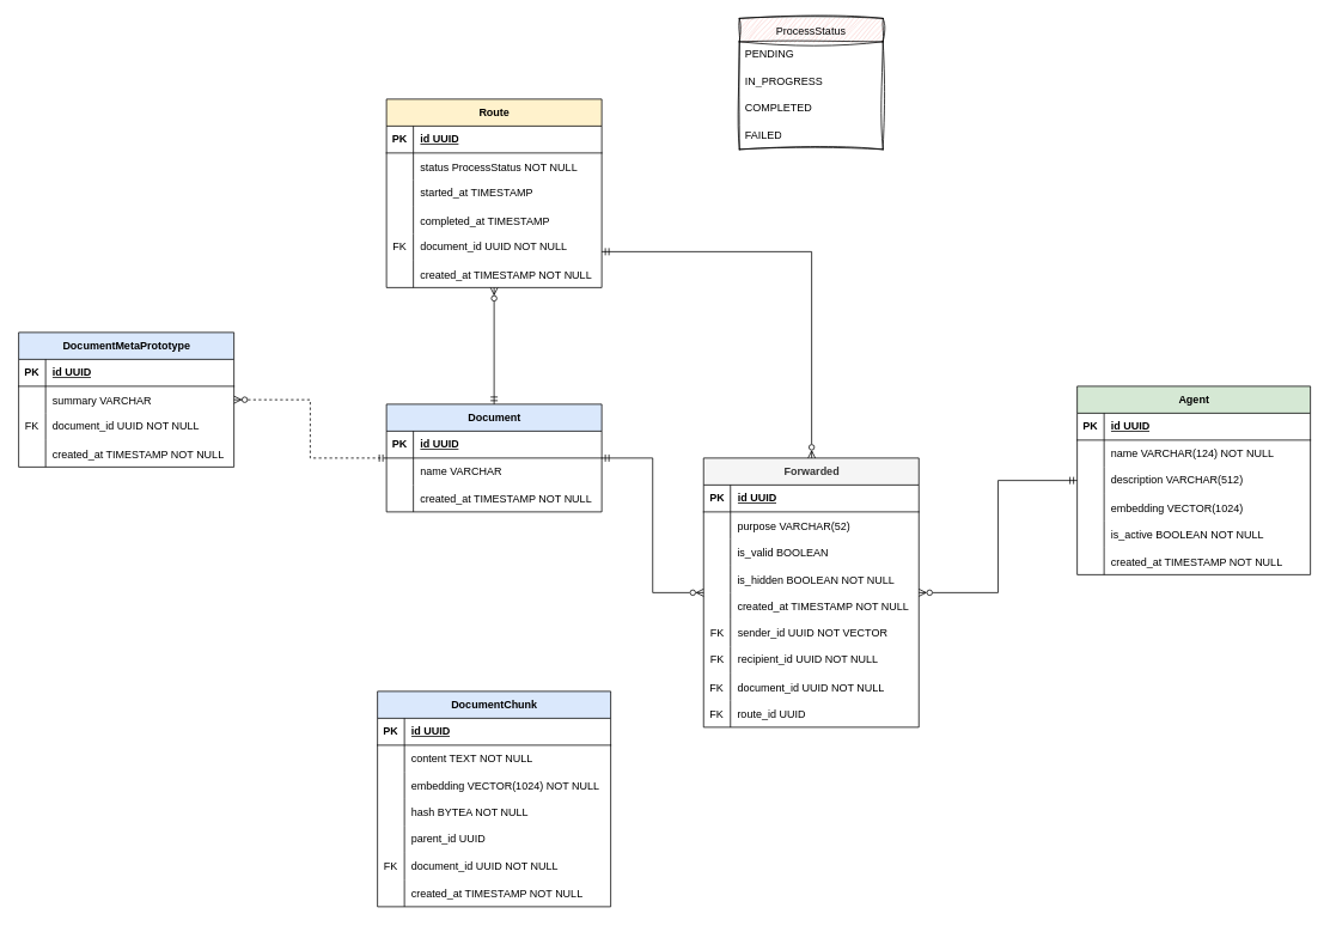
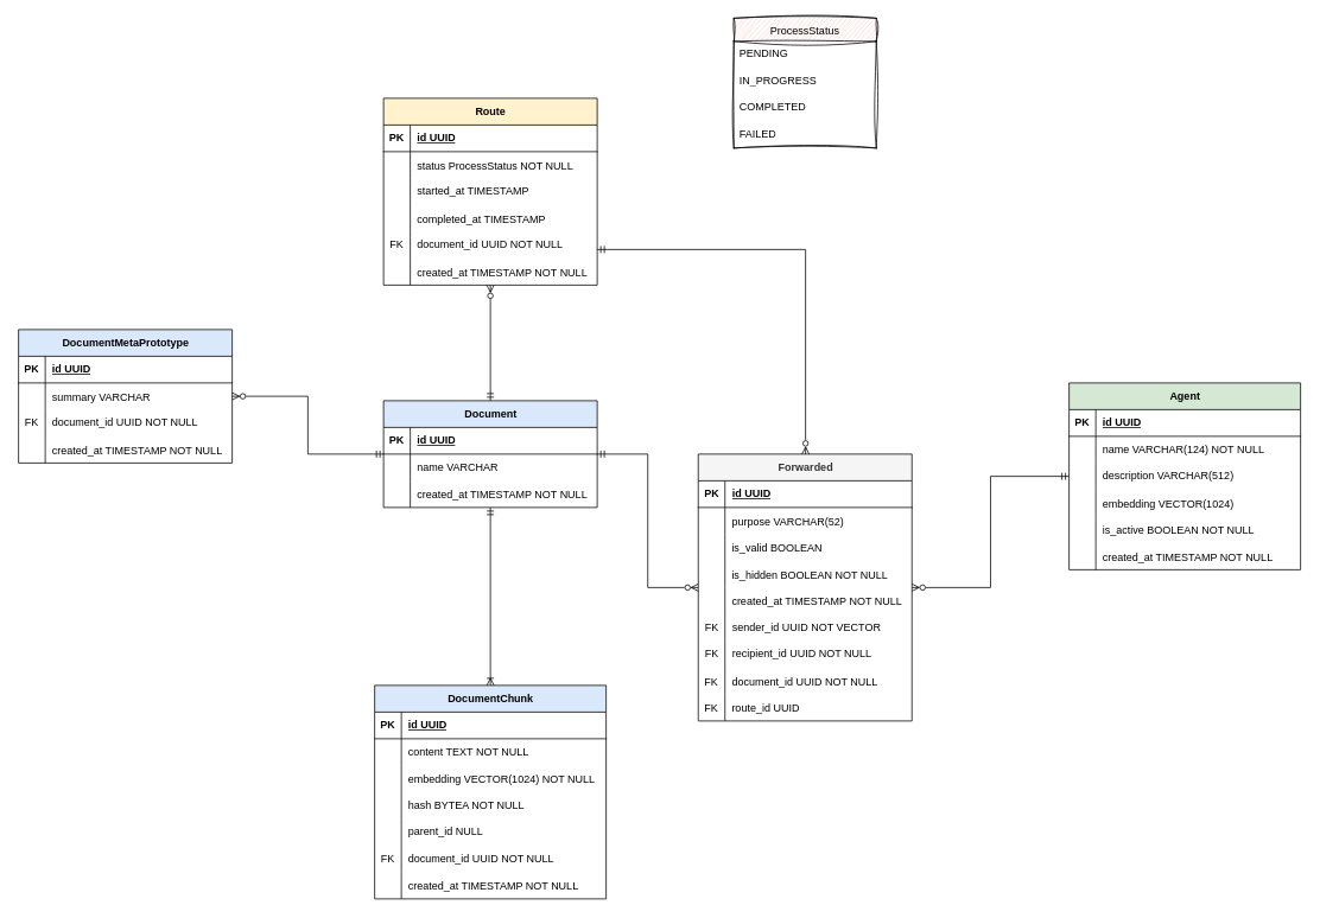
- <mxCell id="110" style="edgeStyle=orthogonalEdgeStyle;rounded=0;orthogonalLoop=1;jettySize=auto;html=1;endArrow=ERmandOne;endFill=0;startArrow=ERzeroToMany;startFill=0;dashed=1;" edge="1" parent="1" source="111" target="3"><mxGeometry relative="1" as="geometry" /></mxCell>
+ <mxCell id="110" style="edgeStyle=orthogonalEdgeStyle;rounded=0;orthogonalLoop=1;jettySize=auto;html=1;endArrow=ERmandOne;endFill=0;startArrow=ERzeroToMany;startFill=0;" edge="1" parent="1" source="111" target="3"><mxGeometry relative="1" as="geometry" /></mxCell>
+ <mxCell id="33" style="edgeStyle=orthogonalEdgeStyle;rounded=0;orthogonalLoop=1;jettySize=auto;html=1;endArrow=ERmandOne;endFill=0;startArrow=ERoneToMany;startFill=0;" edge="1" parent="1" source="34" target="3"><mxGeometry relative="1" as="geometry" /></mxCell>
- <mxCell id="49" value="parent_id UUID" style="shape=partialRectangle;connectable=0;fillColor=none;top=0;left=0;bottom=0;right=0;align=left;spacingLeft=6;fontStyle=0;overflow=hidden;whiteSpace=wrap;html=1;" vertex="1" parent="47"><mxGeometry x="30" width="230" height="30" as="geometry"><mxRectangle width="230" height="30" as="alternateBounds" /></mxGeometry></mxCell>
+ <mxCell id="49" value="parent_id NULL" style="shape=partialRectangle;connectable=0;fillColor=none;top=0;left=0;bottom=0;right=0;align=left;spacingLeft=6;fontStyle=0;overflow=hidden;whiteSpace=wrap;html=1;" vertex="1" parent="47"><mxGeometry x="30" width="230" height="30" as="geometry"><mxRectangle width="230" height="30" as="alternateBounds" /></mxGeometry></mxCell>
